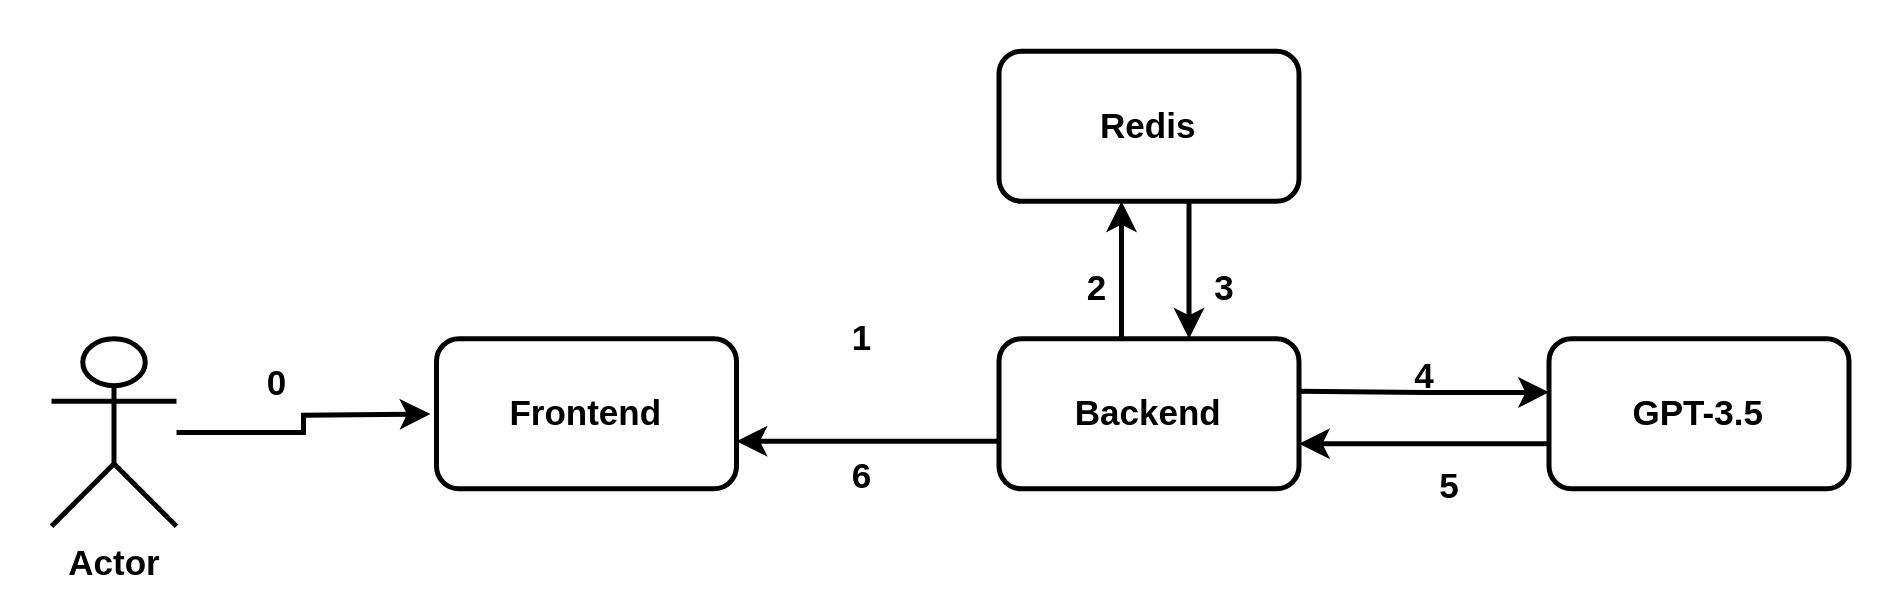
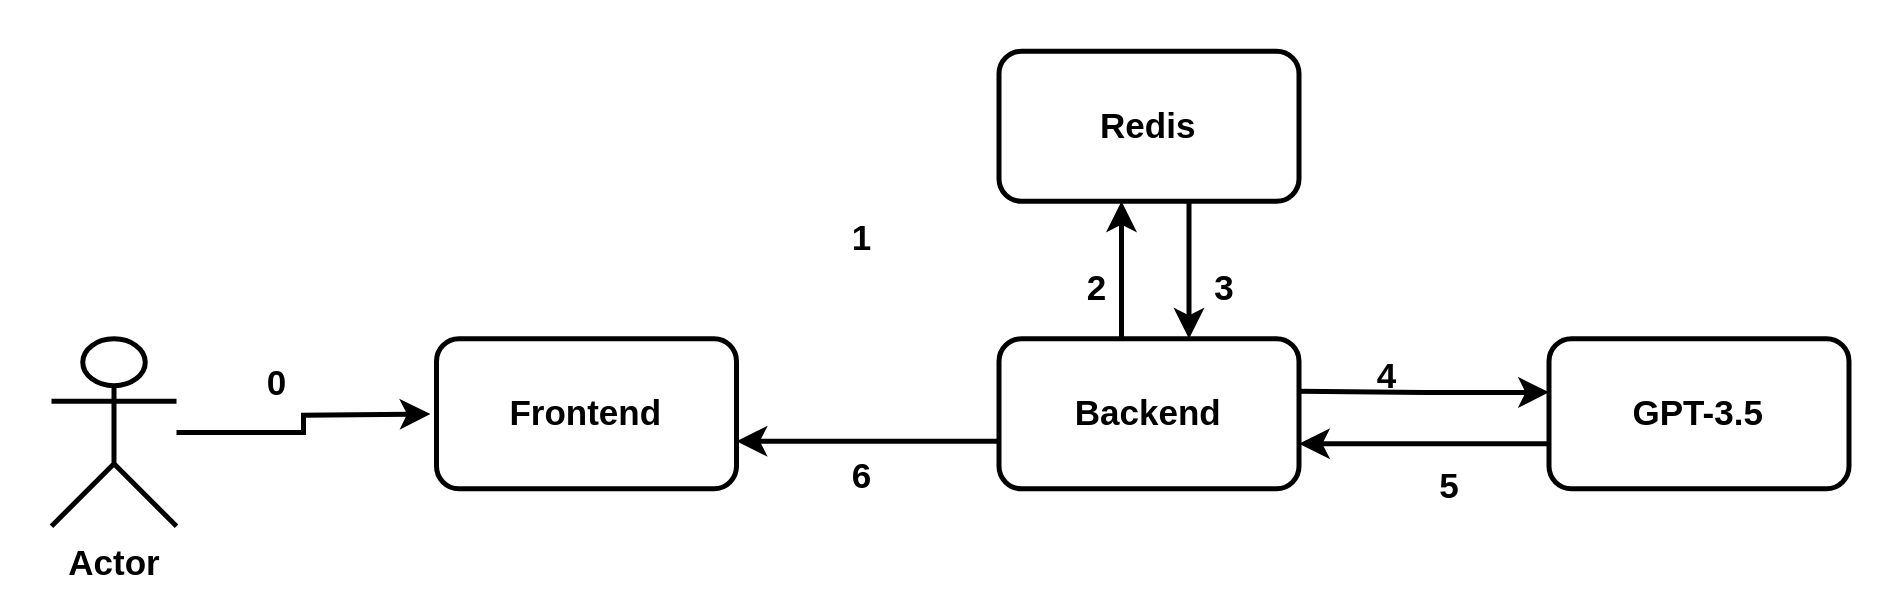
- <mxCell id="11" value="1" style="text;html=1;align=center;verticalAlign=middle;resizable=0;points=[];autosize=1;strokeColor=none;fillColor=none;strokeWidth=2;fontSize=14;fontStyle=1" parent="1" vertex="1"><mxGeometry x="324" y="120" width="40" height="30" as="geometry" /></mxCell>
+ <mxCell id="11" value="1" style="text;html=1;align=center;verticalAlign=middle;resizable=0;points=[];autosize=1;strokeColor=none;fillColor=none;strokeWidth=2;fontSize=14;fontStyle=1" parent="1" vertex="1"><mxGeometry x="324" y="80" width="40" height="30" as="geometry" /></mxCell>
- <mxCell id="14" value="4" style="text;html=1;align=center;verticalAlign=middle;resizable=0;points=[];autosize=1;strokeColor=none;fillColor=none;strokeWidth=2;fontSize=14;fontStyle=1" parent="1" vertex="1"><mxGeometry x="549" y="135" width="40" height="30" as="geometry" /></mxCell>
+ <mxCell id="14" value="4" style="text;html=1;align=center;verticalAlign=middle;resizable=0;points=[];autosize=1;strokeColor=none;fillColor=none;strokeWidth=2;fontSize=14;fontStyle=1" parent="1" vertex="1"><mxGeometry x="534" y="135" width="40" height="30" as="geometry" /></mxCell>
